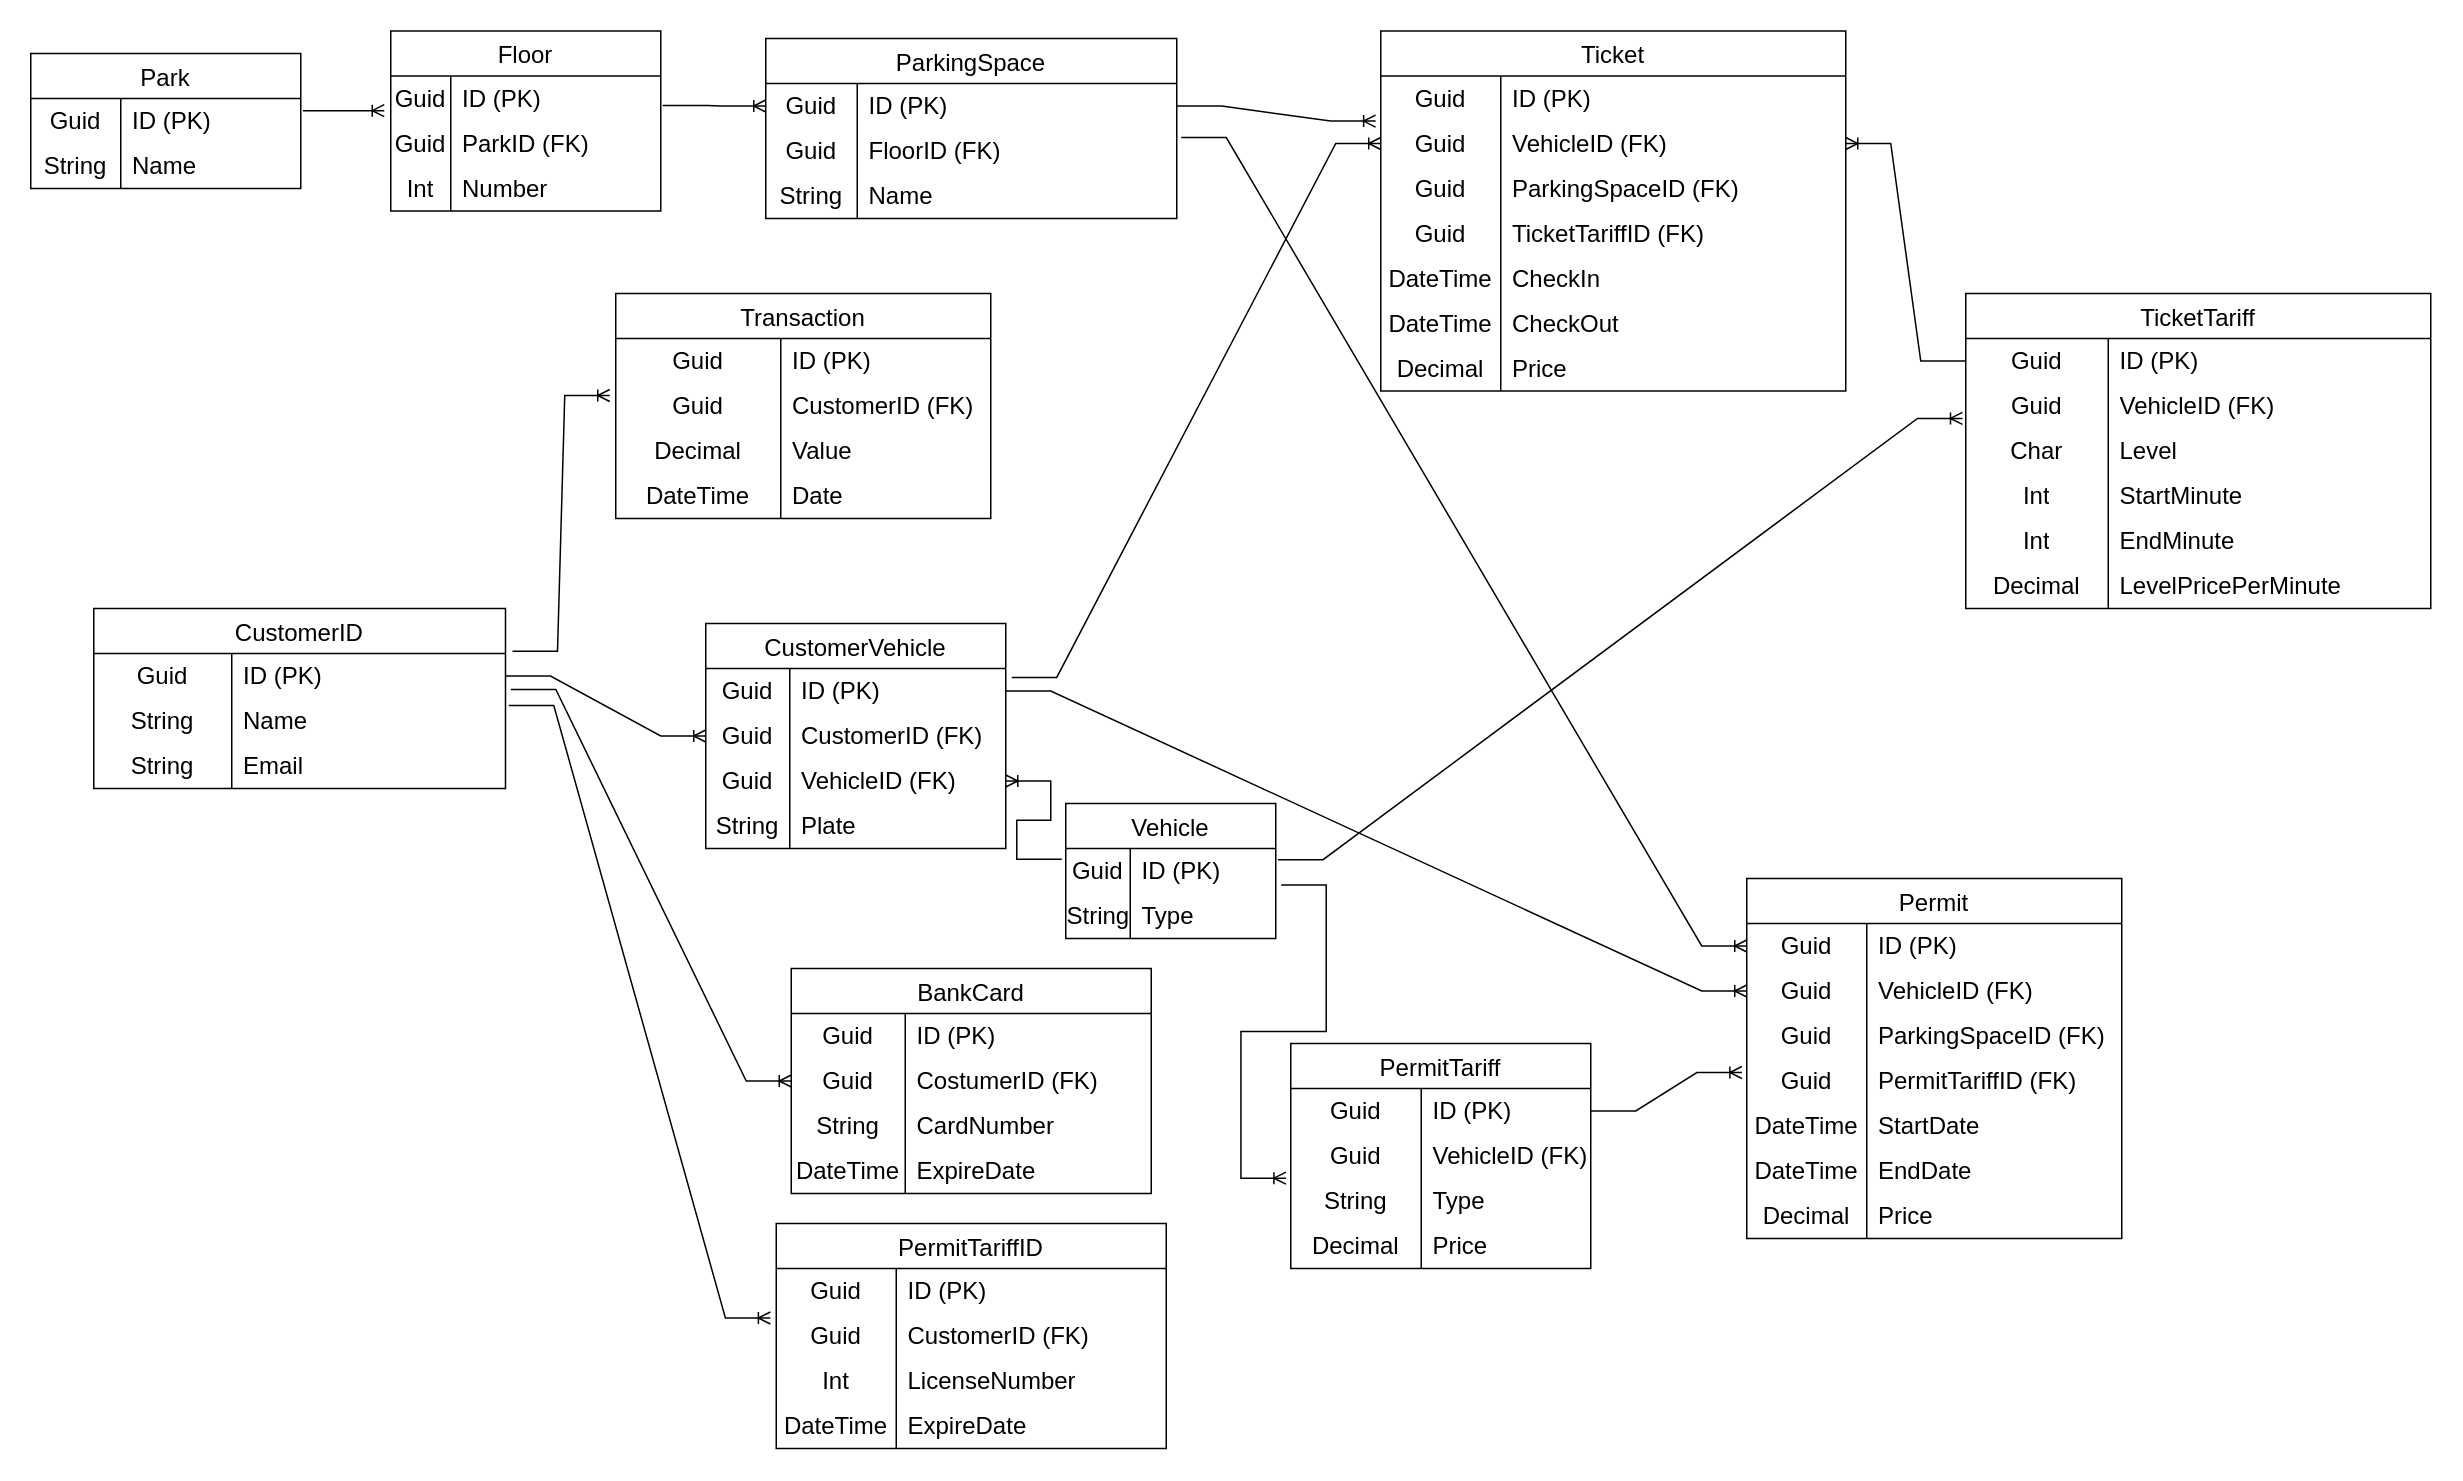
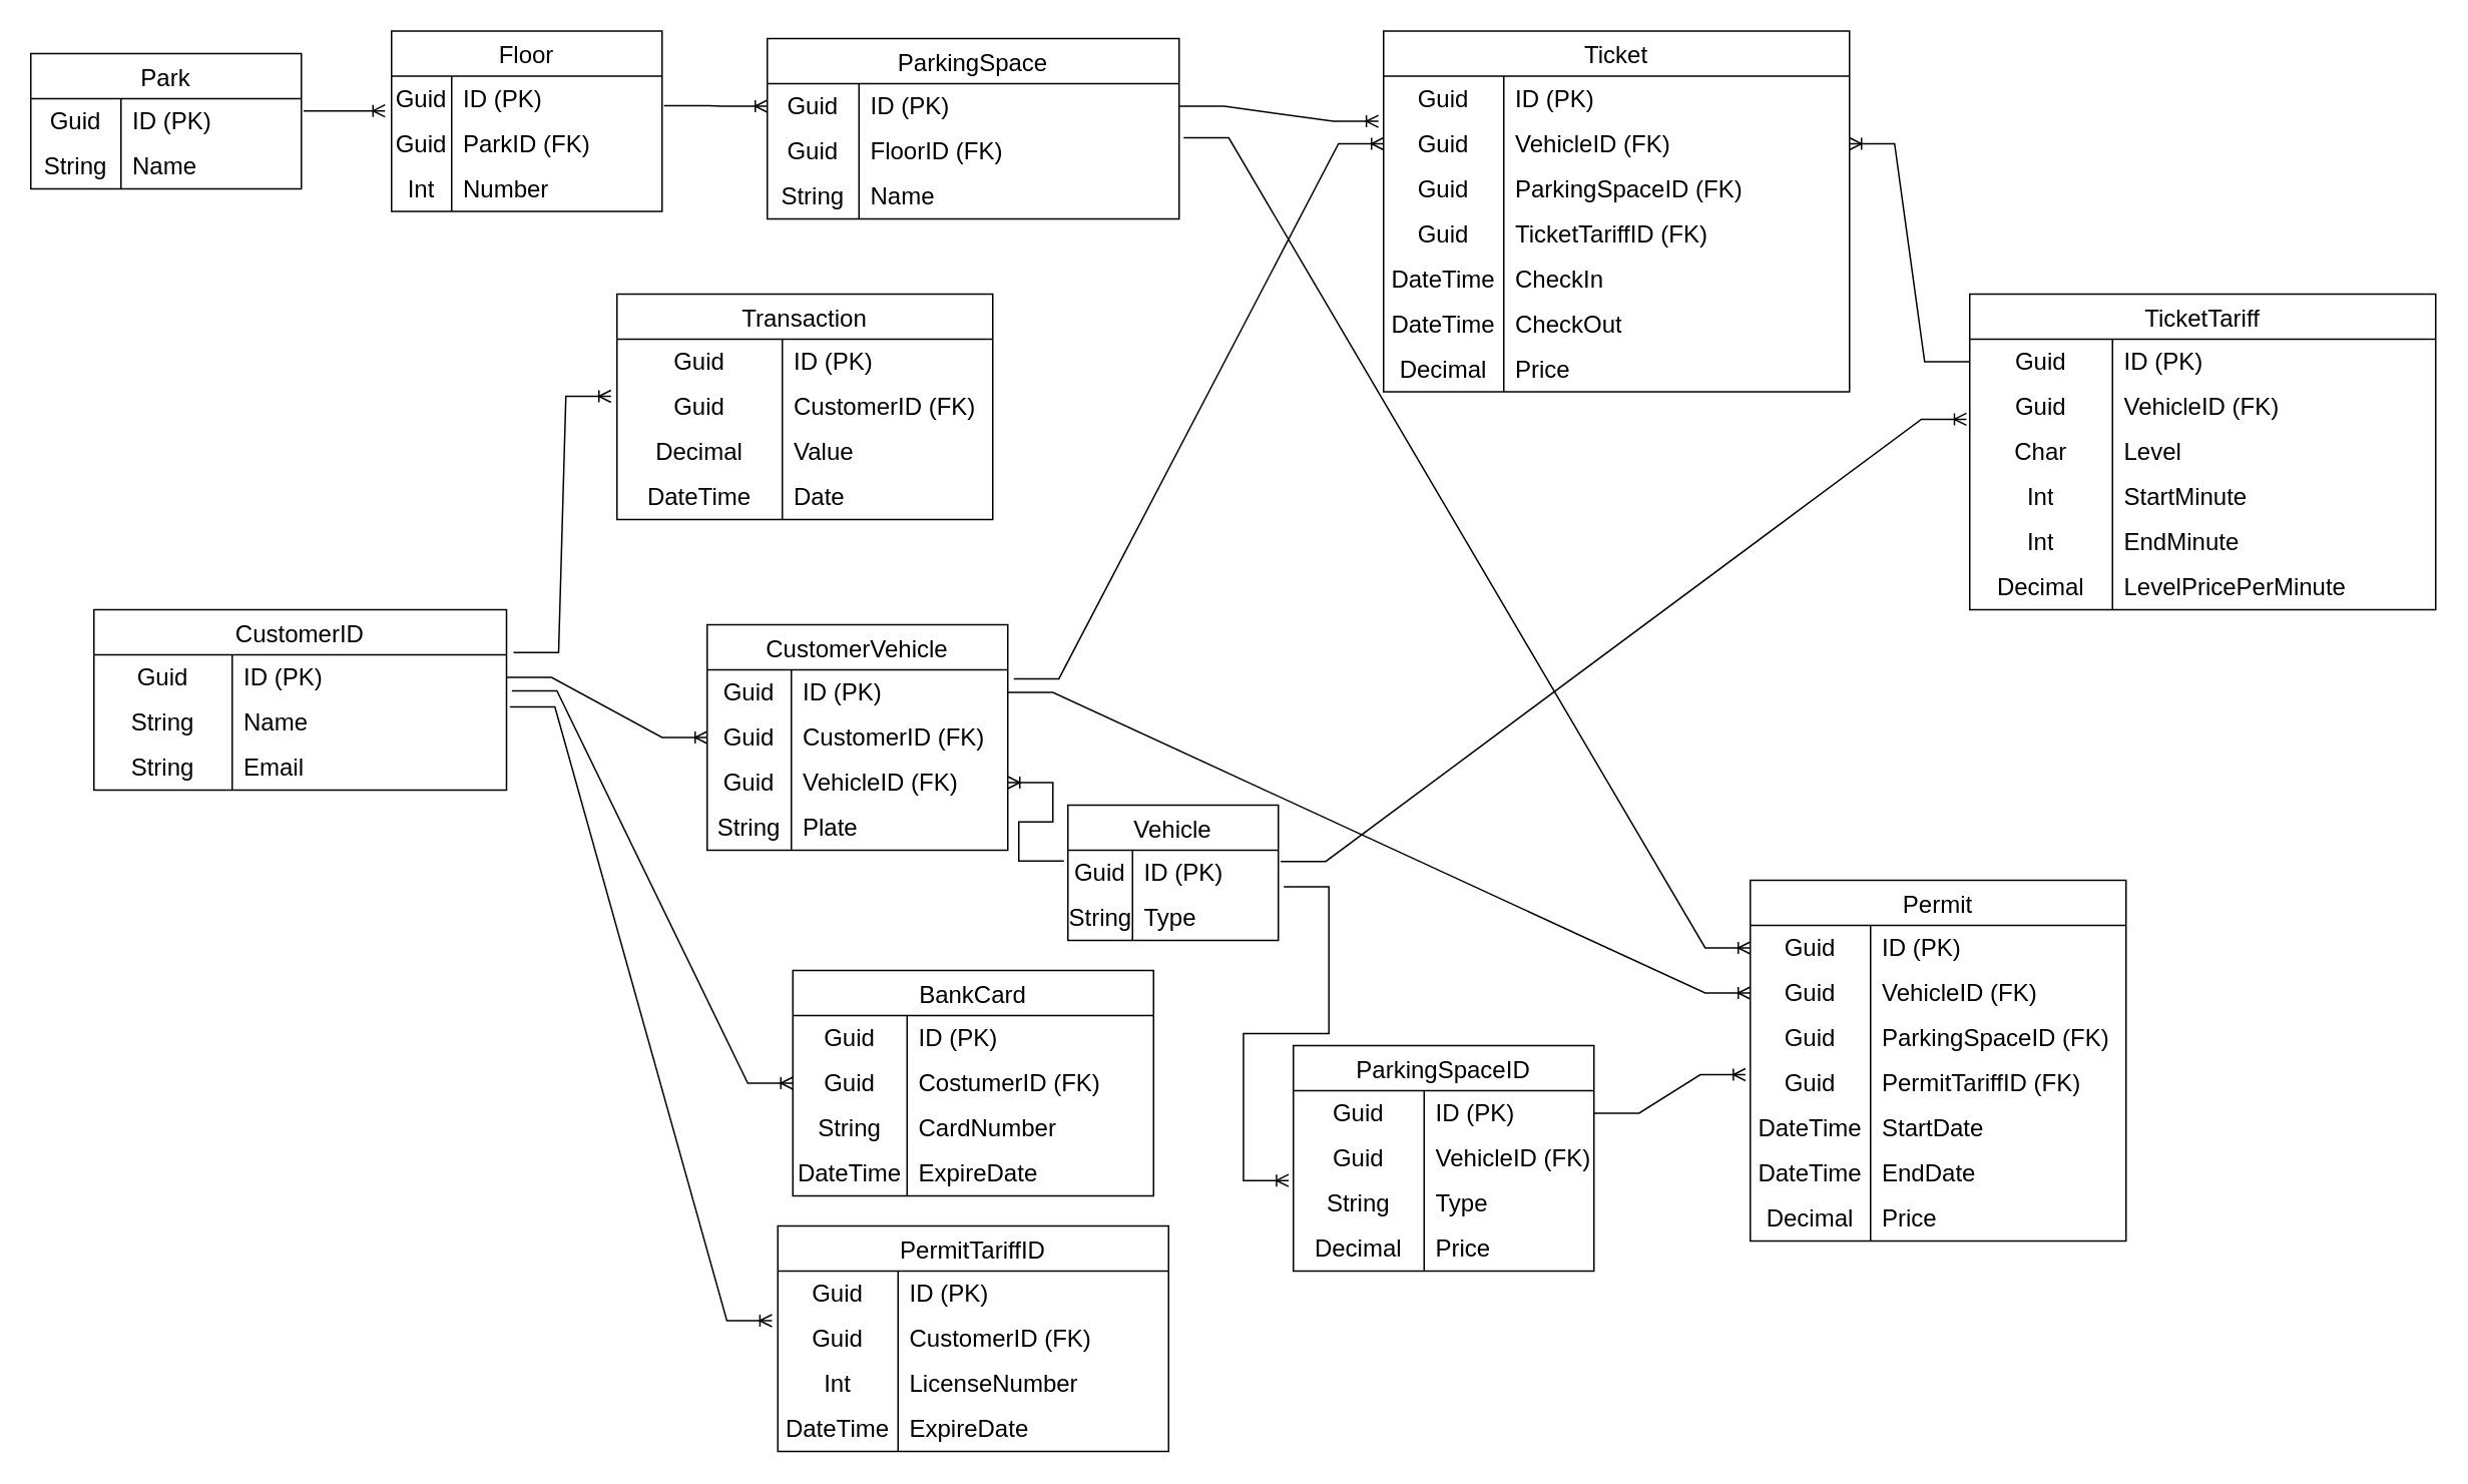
- <mxCell id="145" value="PermitTariff" style="shape=table;startSize=30;container=1;collapsible=0;childLayout=tableLayout;fixedRows=1;rowLines=0;fontStyle=0;strokeColor=default;fontSize=16;" vertex="1" parent="1"><mxGeometry x="860" y="695" width="200" height="150" as="geometry" /></mxCell>
+ <mxCell id="145" value="ParkingSpaceID" style="shape=table;startSize=30;container=1;collapsible=0;childLayout=tableLayout;fixedRows=1;rowLines=0;fontStyle=0;strokeColor=default;fontSize=16;" vertex="1" parent="1"><mxGeometry x="860" y="695" width="200" height="150" as="geometry" /></mxCell>
